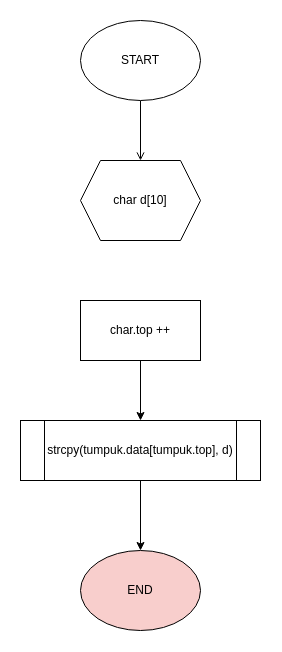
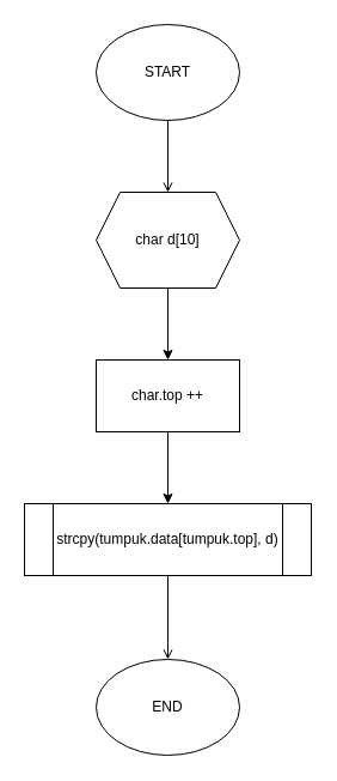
+ <mxCell id="4" value="" style="edgeStyle=orthogonalEdgeStyle;rounded=0;orthogonalLoop=1;jettySize=auto;html=1;" edge="1" parent="1" source="5" target="7"><mxGeometry relative="1" as="geometry" /></mxCell>
- <mxCell id="8" value="" style="edgeStyle=orthogonalEdgeStyle;rounded=0;orthogonalLoop=1;jettySize=auto;html=1;" edge="1" parent="1" source="9" target="10"><mxGeometry relative="1" as="geometry" /></mxCell>
+ <mxCell id="8" value="" style="edgeStyle=orthogonalEdgeStyle;rounded=0;orthogonalLoop=1;jettySize=auto;html=1;endArrow=open;" edge="1" parent="1" source="9" target="10"><mxGeometry relative="1" as="geometry" /></mxCell>
- <mxCell id="10" value="END" style="ellipse;whiteSpace=wrap;html=1;fillColor=#f8cecc;" vertex="1" parent="1"><mxGeometry x="80" y="550" width="120" height="80" as="geometry" /></mxCell>
+ <mxCell id="10" value="END" style="ellipse;whiteSpace=wrap;html=1;" vertex="1" parent="1"><mxGeometry x="80" y="550" width="120" height="80" as="geometry" /></mxCell>
